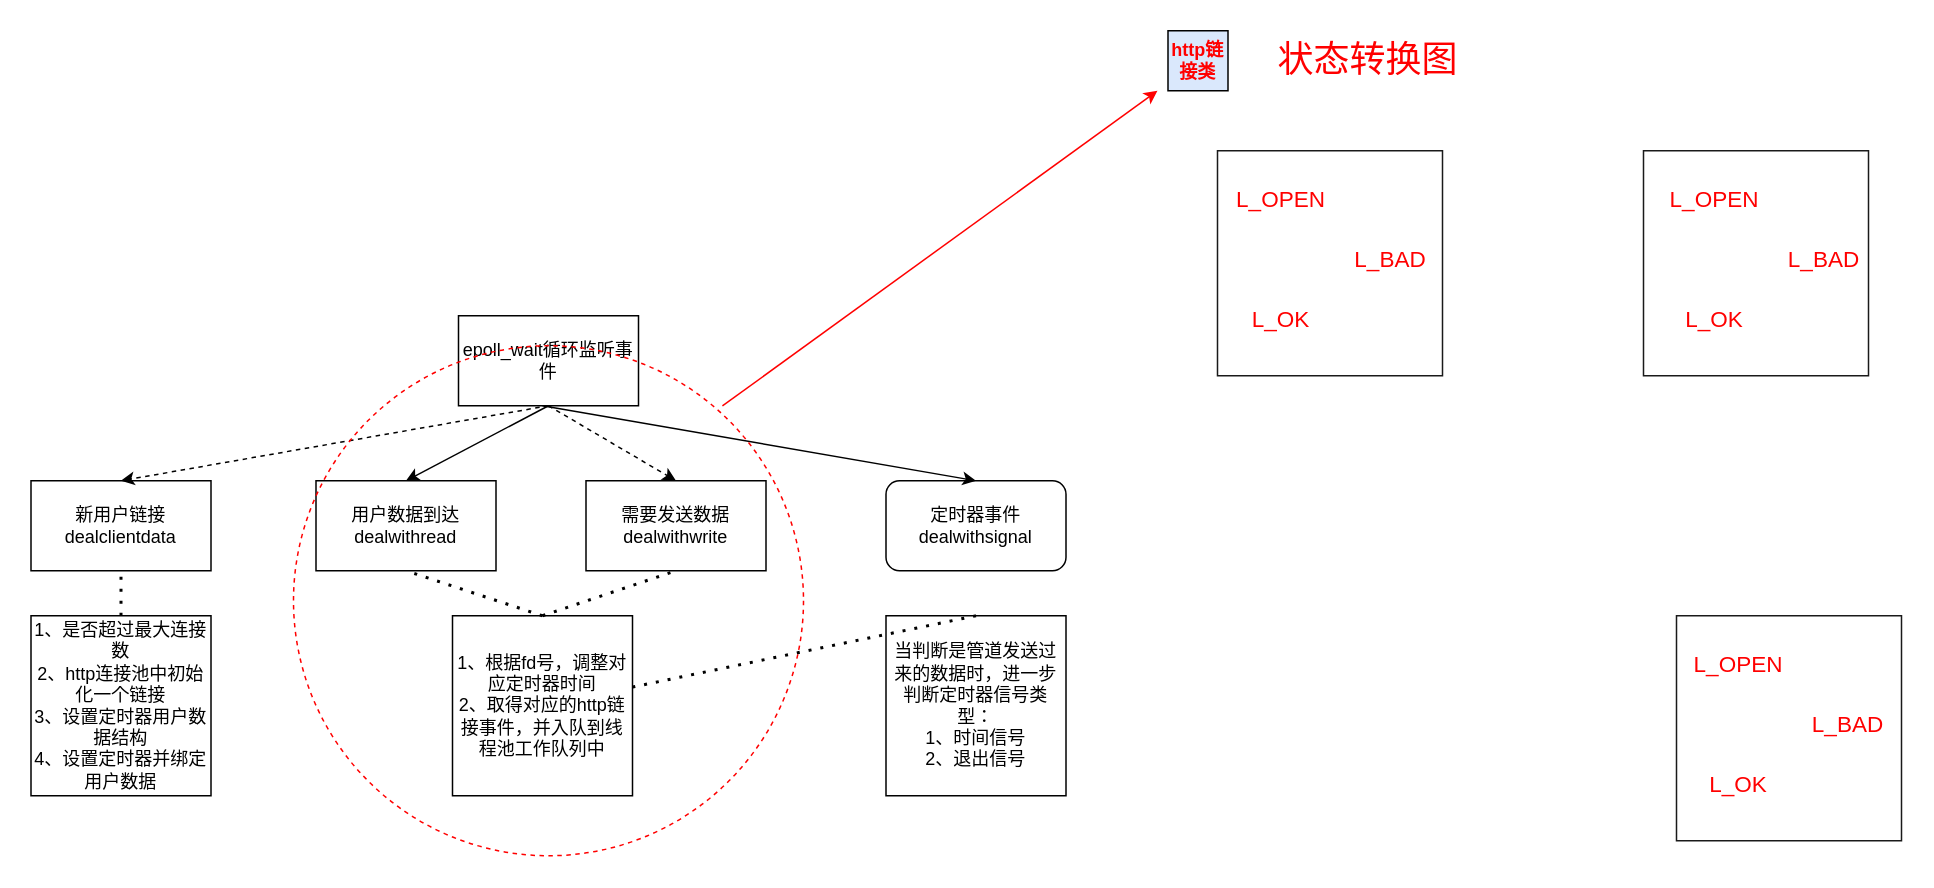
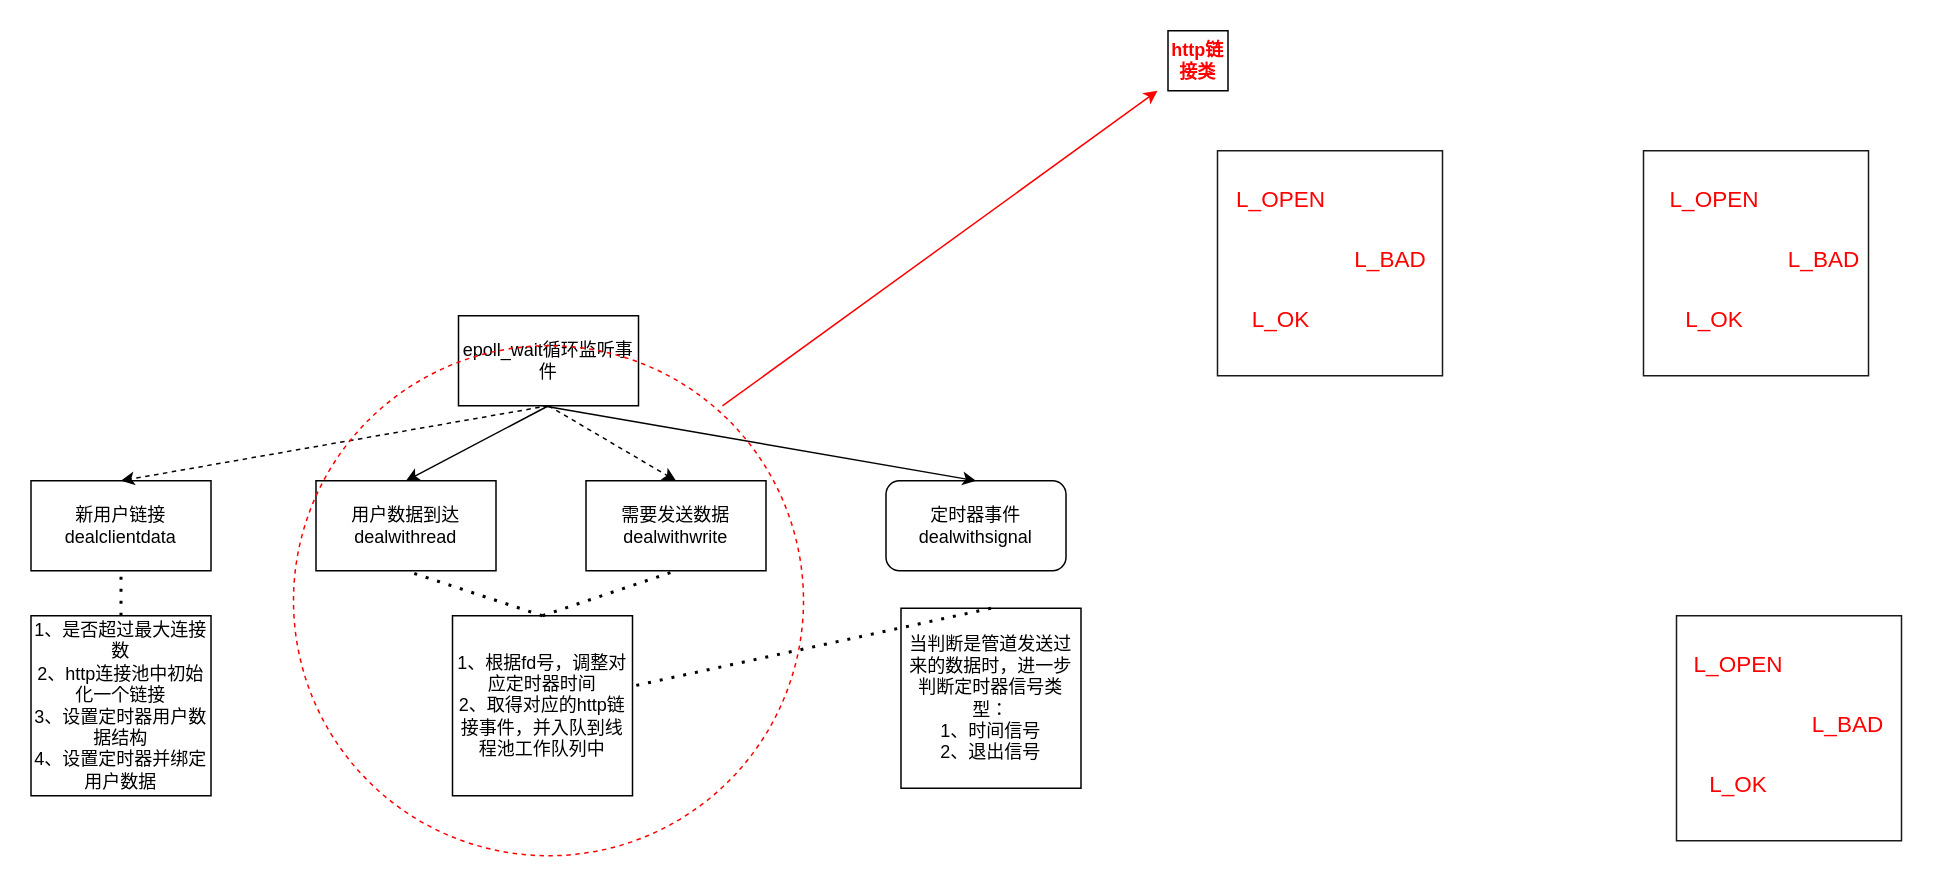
- <mxCell id="18" value="&lt;b&gt;&lt;font color=&quot;#ff0000&quot;&gt;http链接类&lt;/font&gt;&lt;/b&gt;" style="whiteSpace=wrap;html=1;aspect=fixed;fillColor=#dae8fc;" vertex="1" parent="1"><mxGeometry x="778" width="40" height="40" as="geometry" y="20" /></mxCell>
+ <mxCell id="18" value="&lt;b&gt;&lt;font color=&quot;#ff0000&quot;&gt;http链接类&lt;/font&gt;&lt;/b&gt;" style="whiteSpace=wrap;html=1;aspect=fixed;" vertex="1" parent="1"><mxGeometry x="778" width="40" height="40" as="geometry" y="20" /></mxCell>
- <mxCell id="21" value="&lt;font style=&quot;font-size: 24px&quot;&gt;状态转换图&lt;/font&gt;" style="text;html=1;align=center;verticalAlign=middle;resizable=0;points=[];autosize=1;strokeColor=none;fillColor=none;fontColor=#FF0000;" vertex="1" parent="1"><mxGeometry x="841" y="30" width="140" height="20" as="geometry" /></mxCell>
- <mxCell id="16" value="当判断是管道发送过来的数据时，进一步判断定时器信号类型：&lt;br&gt;1、时间信号&lt;br&gt;2、退出信号" style="whiteSpace=wrap;html=1;aspect=fixed;" vertex="1" parent="1"><mxGeometry x="590" y="410" width="120" height="120" as="geometry" /></mxCell>
+ <mxCell id="16" value="当判断是管道发送过来的数据时，进一步判断定时器信号类型：&lt;br&gt;1、时间信号&lt;br&gt;2、退出信号" style="whiteSpace=wrap;html=1;aspect=fixed;" vertex="1" parent="1"><mxGeometry x="600" y="405" width="120" height="120" as="geometry" /></mxCell>
